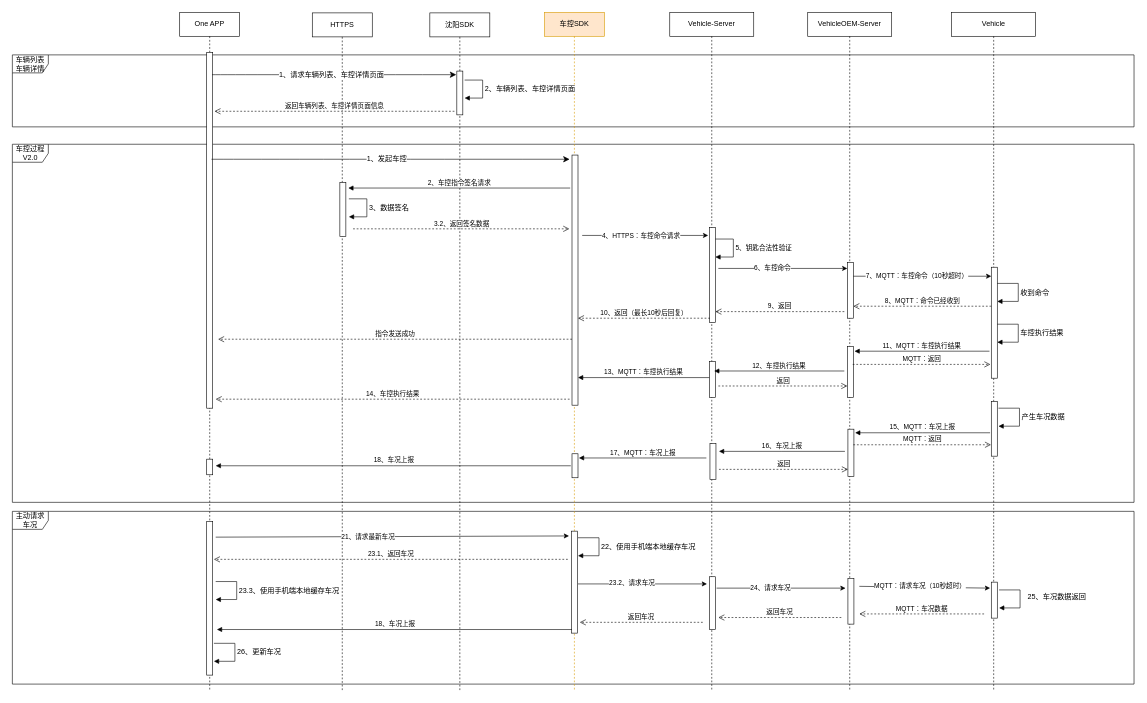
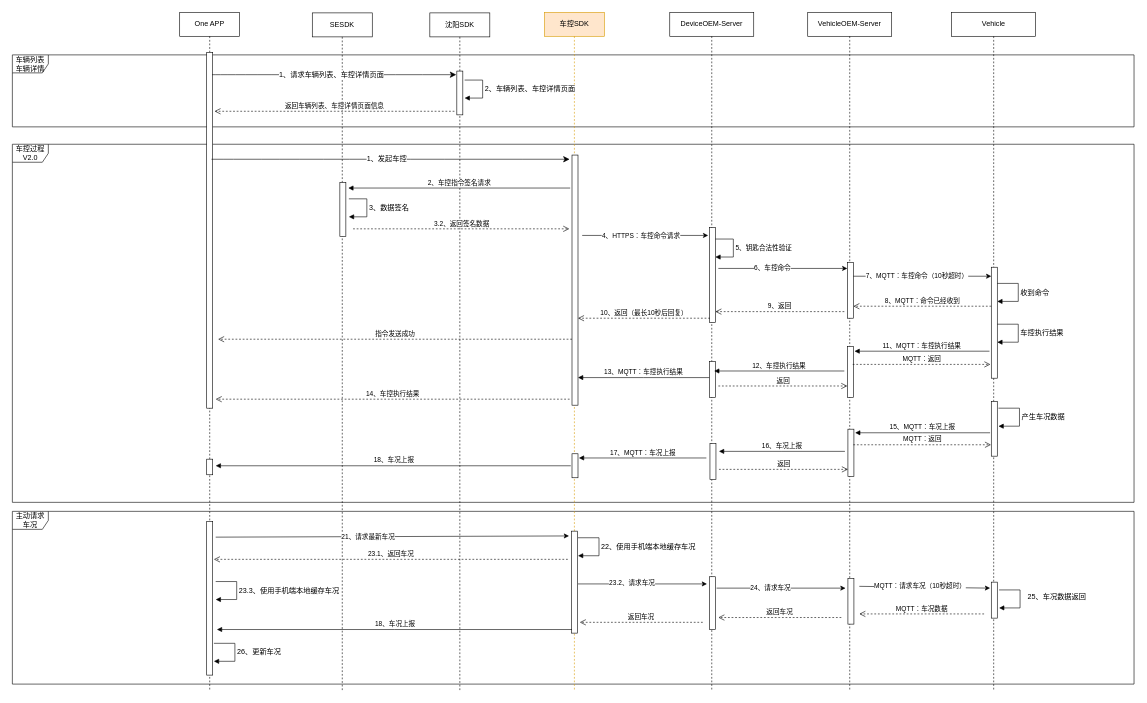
- <mxCell id="10" value="Vehicle-Server" style="shape=umlLifeline;perimeter=lifelinePerimeter;whiteSpace=wrap;html=1;container=0;dropTarget=0;collapsible=0;recursiveResize=0;outlineConnect=0;portConstraint=eastwest;newEdgeStyle={&quot;edgeStyle&quot;:&quot;elbowEdgeStyle&quot;,&quot;elbow&quot;:&quot;vertical&quot;,&quot;curved&quot;:0,&quot;rounded&quot;:0};" parent="1" vertex="1"><mxGeometry x="1116" y="20" width="140" height="1130" as="geometry" /></mxCell>
+ <mxCell id="10" value="DeviceOEM-Server" style="shape=umlLifeline;perimeter=lifelinePerimeter;whiteSpace=wrap;html=1;container=0;dropTarget=0;collapsible=0;recursiveResize=0;outlineConnect=0;portConstraint=eastwest;newEdgeStyle={&quot;edgeStyle&quot;:&quot;elbowEdgeStyle&quot;,&quot;elbow&quot;:&quot;vertical&quot;,&quot;curved&quot;:0,&quot;rounded&quot;:0};" parent="1" vertex="1"><mxGeometry x="1116" y="20" width="140" height="1130" as="geometry" /></mxCell>
- <mxCell id="47" value="HTTPS" style="shape=umlLifeline;perimeter=lifelinePerimeter;whiteSpace=wrap;html=1;container=0;dropTarget=0;collapsible=0;recursiveResize=0;outlineConnect=0;portConstraint=eastwest;newEdgeStyle={&quot;edgeStyle&quot;:&quot;elbowEdgeStyle&quot;,&quot;elbow&quot;:&quot;vertical&quot;,&quot;curved&quot;:0,&quot;rounded&quot;:0};" parent="1" vertex="1"><mxGeometry x="520" y="21" width="100" height="1129" as="geometry" /></mxCell>
+ <mxCell id="47" value="SESDK" style="shape=umlLifeline;perimeter=lifelinePerimeter;whiteSpace=wrap;html=1;container=0;dropTarget=0;collapsible=0;recursiveResize=0;outlineConnect=0;portConstraint=eastwest;newEdgeStyle={&quot;edgeStyle&quot;:&quot;elbowEdgeStyle&quot;,&quot;elbow&quot;:&quot;vertical&quot;,&quot;curved&quot;:0,&quot;rounded&quot;:0};" parent="1" vertex="1"><mxGeometry x="520" y="21" width="100" height="1129" as="geometry" /></mxCell>
